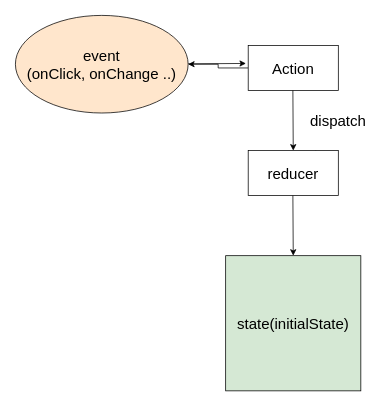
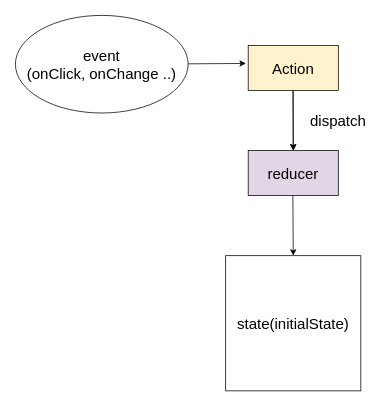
- <mxCell id="3" value="&lt;font style=&quot;font-size: 20px&quot;&gt;event&lt;br&gt;(onClick, onChange ..)&lt;/font&gt;" style="ellipse;whiteSpace=wrap;html=1;fillColor=#ffe6cc;" vertex="1" parent="1"><mxGeometry x="20" y="20" width="230" height="130" as="geometry" /></mxCell>
+ <mxCell id="3" value="&lt;font style=&quot;font-size: 20px&quot;&gt;event&lt;br&gt;(onClick, onChange ..)&lt;/font&gt;" style="ellipse;whiteSpace=wrap;html=1;" vertex="1" parent="1"><mxGeometry x="20" y="20" width="230" height="130" as="geometry" /></mxCell>
- <mxCell id="4" value="" style="edgeStyle=orthogonalEdgeStyle;rounded=0;orthogonalLoop=1;jettySize=auto;html=1;" edge="1" parent="1" source="5" target="3"><mxGeometry relative="1" as="geometry" /></mxCell>
+ <mxCell id="4" value="" style="edgeStyle=orthogonalEdgeStyle;rounded=0;orthogonalLoop=1;jettySize=auto;html=1;" edge="1" parent="1" source="5" target="10"><mxGeometry relative="1" as="geometry" /></mxCell>
- <mxCell id="5" value="&lt;font style=&quot;font-size: 20px&quot;&gt;Action&lt;/font&gt;" style="rounded=0;whiteSpace=wrap;html=1;" vertex="1" parent="1"><mxGeometry x="330" y="60" width="120" height="60" as="geometry" /></mxCell>
+ <mxCell id="5" value="&lt;font style=&quot;font-size: 20px&quot;&gt;Action&lt;/font&gt;" style="rounded=0;whiteSpace=wrap;html=1;fillColor=#fff2cc;" vertex="1" parent="1"><mxGeometry x="330" y="60" width="120" height="60" as="geometry" /></mxCell>
- <mxCell id="10" value="&lt;span style=&quot;font-size: 20px&quot;&gt;reducer&lt;/span&gt;" style="rounded=0;whiteSpace=wrap;html=1;" vertex="1" parent="1"><mxGeometry x="330" y="200" width="120" height="60" as="geometry" /></mxCell>
+ <mxCell id="10" value="&lt;span style=&quot;font-size: 20px&quot;&gt;reducer&lt;/span&gt;" style="rounded=0;whiteSpace=wrap;html=1;fillColor=#e1d5e7;" vertex="1" parent="1"><mxGeometry x="330" y="200" width="120" height="60" as="geometry" /></mxCell>
- <mxCell id="2" value="&lt;font style=&quot;font-size: 20px&quot;&gt;state(initialState)&lt;/font&gt;" style="whiteSpace=wrap;html=1;aspect=fixed;fillColor=#d5e8d4;" vertex="1" parent="1"><mxGeometry x="300" y="340" width="180" height="180" as="geometry" /></mxCell>
+ <mxCell id="2" value="&lt;font style=&quot;font-size: 20px&quot;&gt;state(initialState)&lt;/font&gt;" style="whiteSpace=wrap;html=1;aspect=fixed;" vertex="1" parent="1"><mxGeometry x="300" y="340" width="180" height="180" as="geometry" /></mxCell>
